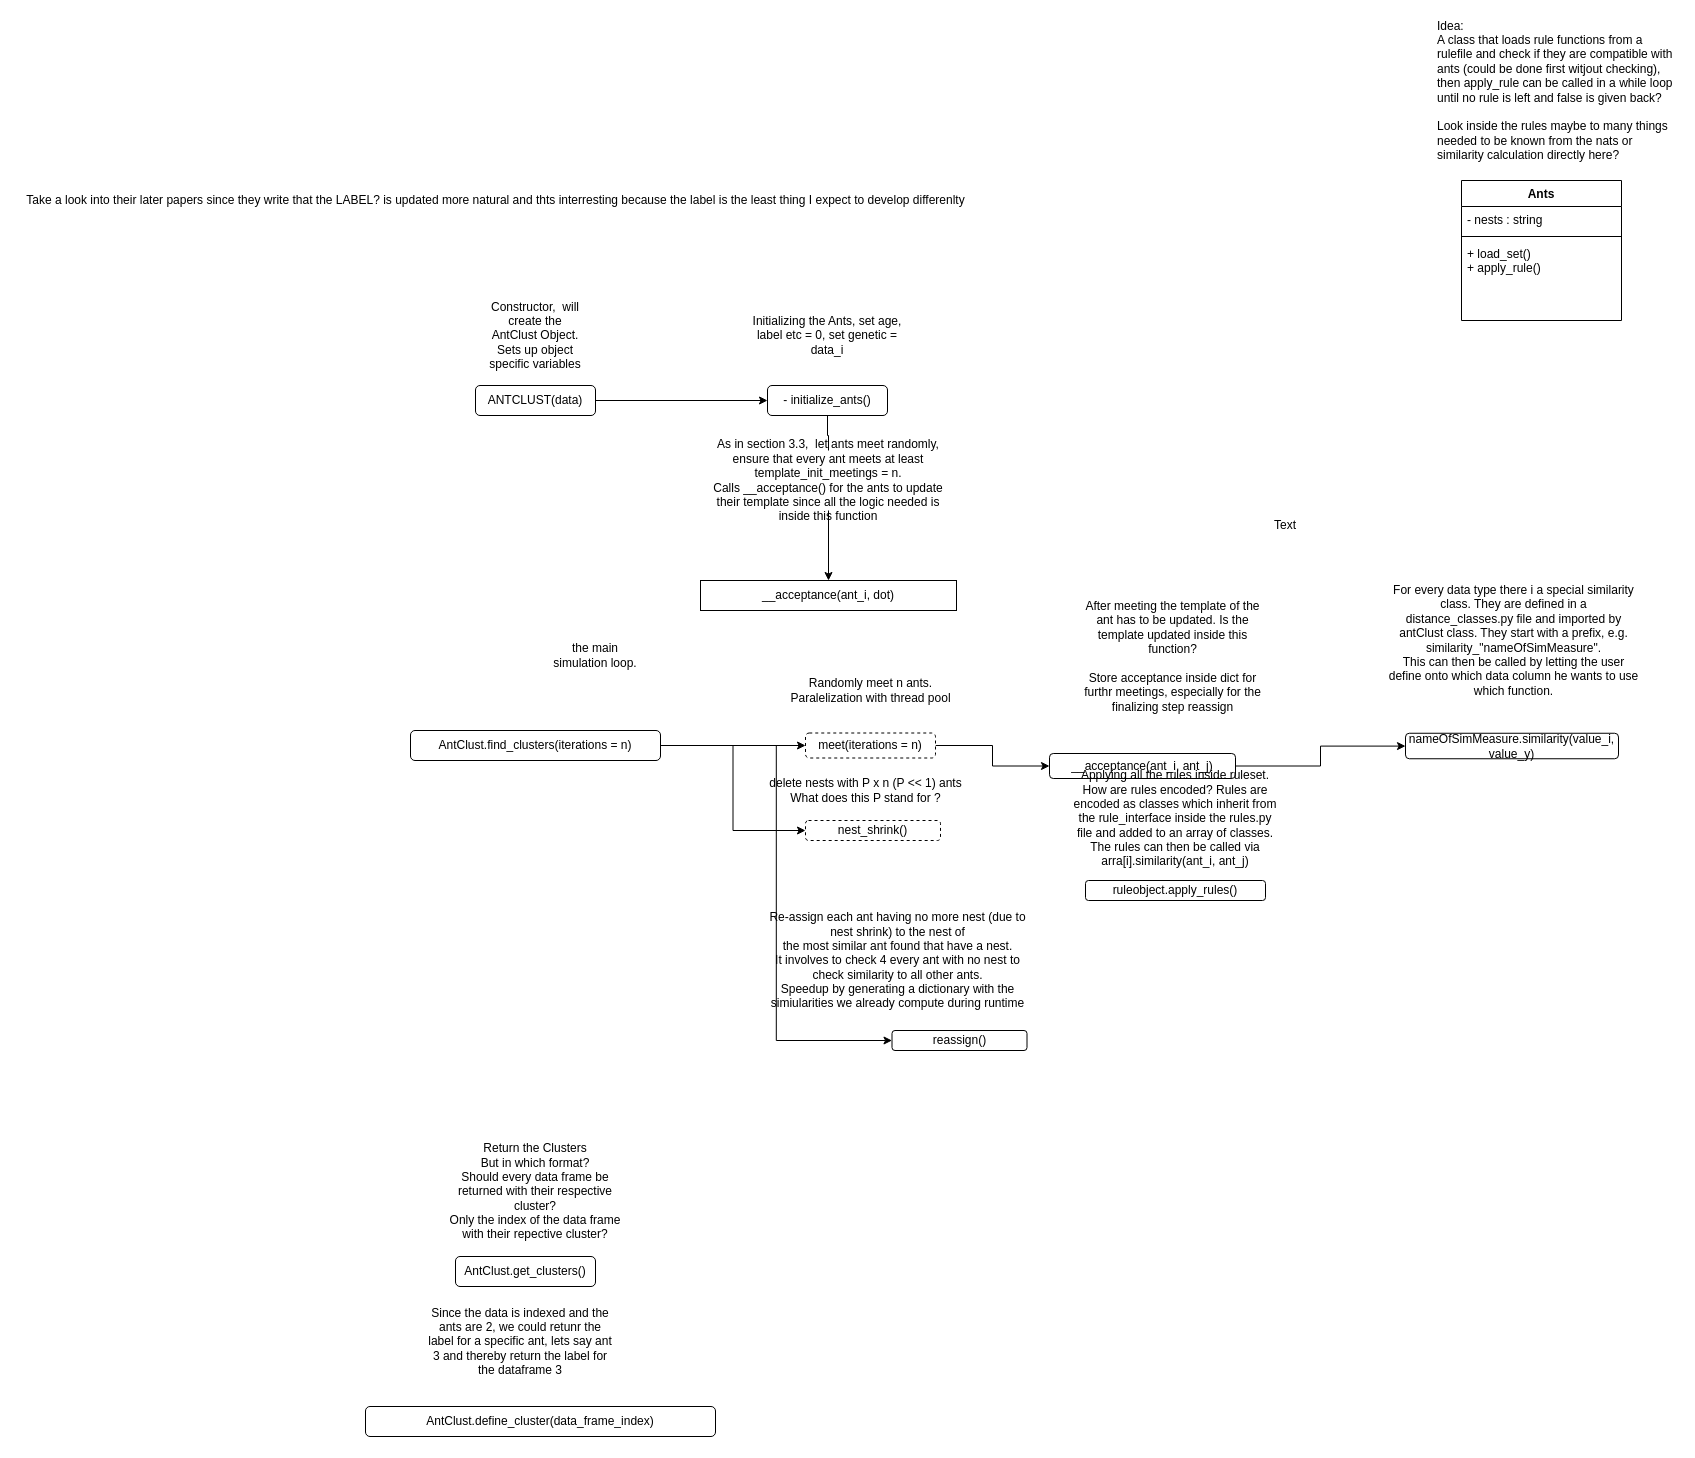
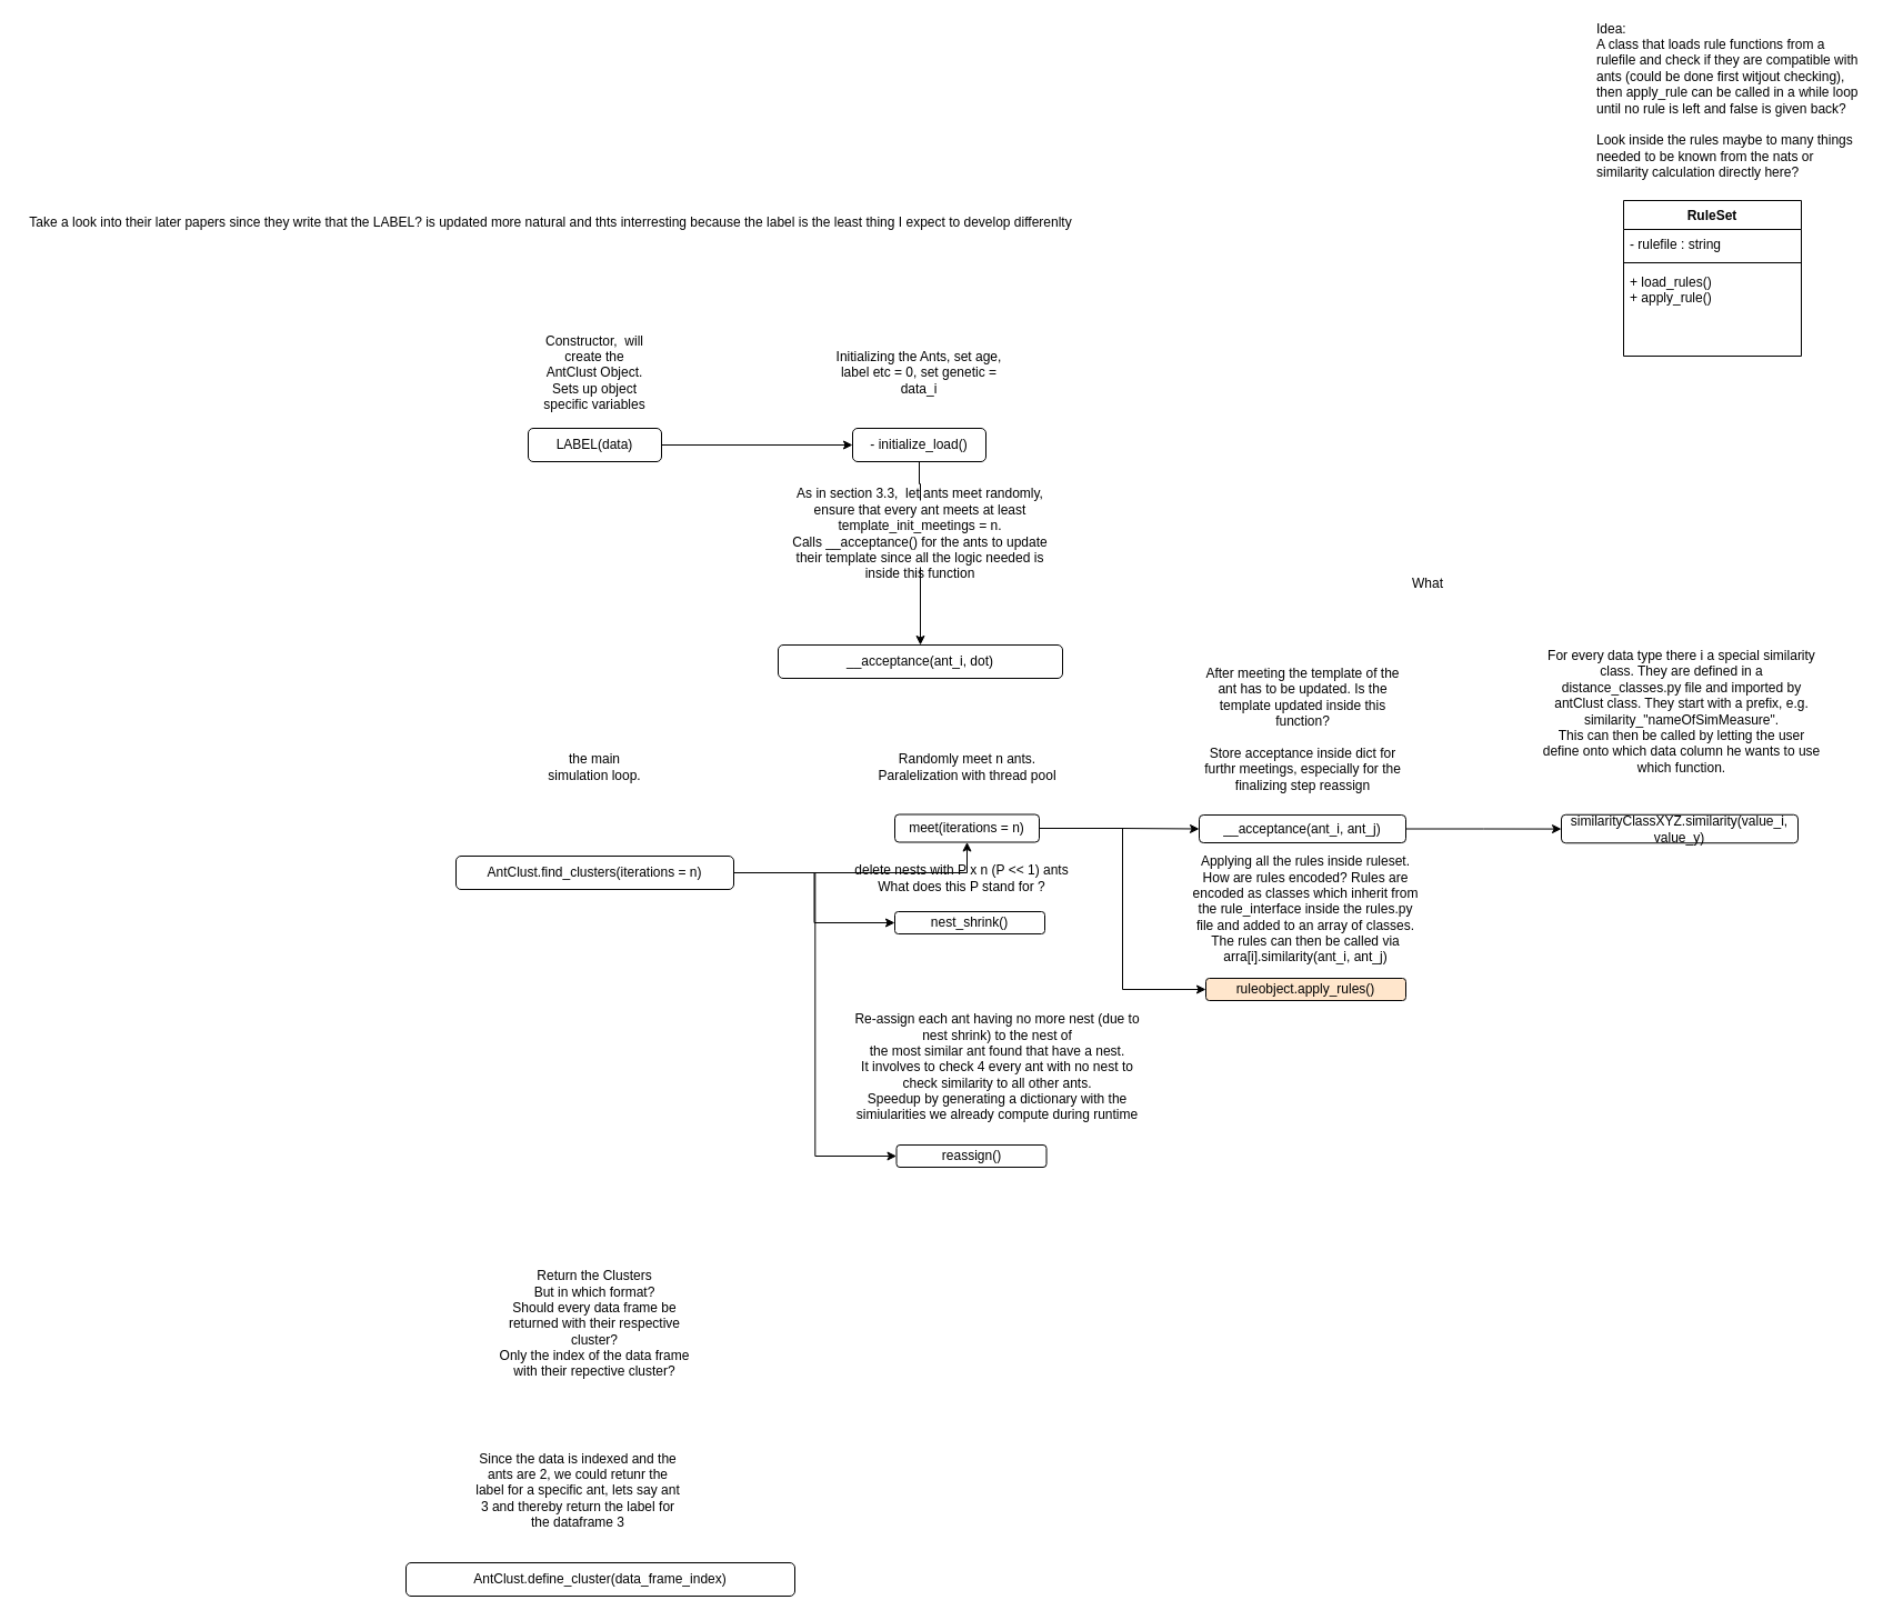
- <mxCell id="33" value="Ants" style="swimlane;fontStyle=1;align=center;verticalAlign=top;childLayout=stackLayout;horizontal=1;startSize=26;horizontalStack=0;resizeParent=1;resizeParentMax=0;resizeLast=0;collapsible=1;marginBottom=0;" parent="1" vertex="1"><mxGeometry x="1461" y="180" width="160" height="140" as="geometry" /></mxCell>
+ <mxCell id="33" value="RuleSet" style="swimlane;fontStyle=1;align=center;verticalAlign=top;childLayout=stackLayout;horizontal=1;startSize=26;horizontalStack=0;resizeParent=1;resizeParentMax=0;resizeLast=0;collapsible=1;marginBottom=0;" parent="1" vertex="1"><mxGeometry x="1461" y="180" width="160" height="140" as="geometry" /></mxCell>
- <mxCell id="34" value="- nests : string" style="text;strokeColor=none;fillColor=none;align=left;verticalAlign=top;spacingLeft=4;spacingRight=4;overflow=hidden;rotatable=0;points=[[0,0.5],[1,0.5]];portConstraint=eastwest;" parent="33" vertex="1"><mxGeometry y="26" width="160" height="26" as="geometry" /></mxCell>
+ <mxCell id="34" value="- rulefile : string" style="text;strokeColor=none;fillColor=none;align=left;verticalAlign=top;spacingLeft=4;spacingRight=4;overflow=hidden;rotatable=0;points=[[0,0.5],[1,0.5]];portConstraint=eastwest;" parent="33" vertex="1"><mxGeometry y="26" width="160" height="26" as="geometry" /></mxCell>
- <mxCell id="36" value="+ load_set()&#10;+ apply_rule()" style="text;strokeColor=none;fillColor=none;align=left;verticalAlign=top;spacingLeft=4;spacingRight=4;overflow=hidden;rotatable=0;points=[[0,0.5],[1,0.5]];portConstraint=eastwest;" parent="33" vertex="1"><mxGeometry y="60" width="160" height="80" as="geometry" /></mxCell>
+ <mxCell id="36" value="+ load_rules()&#10;+ apply_rule()" style="text;strokeColor=none;fillColor=none;align=left;verticalAlign=top;spacingLeft=4;spacingRight=4;overflow=hidden;rotatable=0;points=[[0,0.5],[1,0.5]];portConstraint=eastwest;" parent="33" vertex="1"><mxGeometry y="60" width="160" height="80" as="geometry" /></mxCell>
- <mxCell id="3" value="ANTCLUST(data)" style="rounded=1;whiteSpace=wrap;html=1;" parent="1" vertex="1"><mxGeometry x="475" y="385" width="120" height="30" as="geometry" /></mxCell>
+ <mxCell id="3" value="LABEL(data)" style="rounded=1;whiteSpace=wrap;html=1;" parent="1" vertex="1"><mxGeometry x="475" y="385" width="120" height="30" as="geometry" /></mxCell>
- <mxCell id="5" value="- initialize_ants()" style="rounded=1;whiteSpace=wrap;html=1;" parent="1" vertex="1"><mxGeometry x="767" y="385" width="120" height="30" as="geometry" /></mxCell>
+ <mxCell id="5" value="- initialize_load()" style="rounded=1;whiteSpace=wrap;html=1;" parent="1" vertex="1"><mxGeometry x="767" y="385" width="120" height="30" as="geometry" /></mxCell>
- <mxCell id="26" value="Text" style="text;html=1;strokeColor=none;fillColor=none;align=center;verticalAlign=middle;whiteSpace=wrap;rounded=0;" parent="1" vertex="1"><mxGeometry x="1255" y="510" width="60" height="30" as="geometry" /></mxCell>
+ <mxCell id="26" value="What" style="text;html=1;strokeColor=none;fillColor=none;align=center;verticalAlign=middle;whiteSpace=wrap;rounded=0;" parent="1" vertex="1"><mxGeometry x="1255" y="510" width="60" height="30" as="geometry" /></mxCell>
- <mxCell id="7" value="__acceptance(ant_i, dot)" style="whiteSpace=wrap;html=1;rounded=0;" parent="1" vertex="1"><mxGeometry x="700" y="580" width="256" height="30" as="geometry" /></mxCell>
+ <mxCell id="7" value="__acceptance(ant_i, dot)" style="whiteSpace=wrap;html=1;rounded=1;" parent="1" vertex="1"><mxGeometry x="700" y="580" width="256" height="30" as="geometry" /></mxCell>
- <mxCell id="15" value="the main simulation loop." style="text;html=1;strokeColor=none;fillColor=none;align=center;verticalAlign=middle;whiteSpace=wrap;rounded=0;" parent="1" vertex="1"><mxGeometry x="545" y="625" width="100" height="60" as="geometry" /></mxCell>
+ <mxCell id="15" value="the main simulation loop." style="text;html=1;strokeColor=none;fillColor=none;align=center;verticalAlign=middle;whiteSpace=wrap;rounded=0;" parent="1" vertex="1"><mxGeometry x="485" y="660" width="100" height="60" as="geometry" /></mxCell>
- <mxCell id="13" value="AntClust.find_clusters(iterations = n)" style="rounded=1;whiteSpace=wrap;html=1;" parent="1" vertex="1"><mxGeometry x="410" y="730" width="250" height="30" as="geometry" /></mxCell>
+ <mxCell id="13" value="AntClust.find_clusters(iterations = n)" style="rounded=1;whiteSpace=wrap;html=1;" parent="1" vertex="1"><mxGeometry x="410" y="770" width="250" height="30" as="geometry" /></mxCell>
- <mxCell id="18" value="meet(iterations = n)" style="rounded=1;whiteSpace=wrap;html=1;dashed=1;" parent="1" vertex="1"><mxGeometry x="805" y="732.5" width="130" height="25" as="geometry" /></mxCell>
+ <mxCell id="18" value="meet(iterations = n)" style="rounded=1;whiteSpace=wrap;html=1;" parent="1" vertex="1"><mxGeometry x="805" y="732.5" width="130" height="25" as="geometry" /></mxCell>
- <mxCell id="31" value="nameOfSimMeasure.similarity(value_i, value_y)" style="rounded=1;whiteSpace=wrap;html=1;" parent="1" vertex="1"><mxGeometry x="1405" y="732.75" width="213" height="25.5" as="geometry" /></mxCell>
+ <mxCell id="31" value="similarityClassXYZ.similarity(value_i, value_y)" style="rounded=1;whiteSpace=wrap;html=1;" parent="1" vertex="1"><mxGeometry x="1405" y="732.75" width="213" height="25.5" as="geometry" /></mxCell>
- <mxCell id="25" value="__acceptance(ant_i, ant_j)" style="rounded=1;whiteSpace=wrap;html=1;" parent="1" vertex="1"><mxGeometry x="1049" y="753" width="186" height="25" as="geometry" /></mxCell>
+ <mxCell id="25" value="__acceptance(ant_i, ant_j)" style="rounded=1;whiteSpace=wrap;html=1;" parent="1" vertex="1"><mxGeometry x="1079" y="733" width="186" height="25" as="geometry" /></mxCell>
- <mxCell id="20" value="nest_shrink()" style="rounded=1;whiteSpace=wrap;html=1;dashed=1;" parent="1" vertex="1"><mxGeometry x="805" y="820" width="135" height="20" as="geometry" /></mxCell>
+ <mxCell id="20" value="nest_shrink()" style="rounded=1;whiteSpace=wrap;html=1;" parent="1" vertex="1"><mxGeometry x="805" y="820" width="135" height="20" as="geometry" /></mxCell>
+ <mxCell id="17" style="edgeStyle=orthogonalEdgeStyle;rounded=0;orthogonalLoop=1;jettySize=auto;html=1;exitX=1;exitY=0.5;exitDx=0;exitDy=0;entryX=0;entryY=0.5;entryDx=0;entryDy=0;" parent="1" source="18" target="32" edge="1"><mxGeometry relative="1" as="geometry" /></mxCell>
- <mxCell id="32" value="ruleobject.apply_rules()" style="rounded=1;whiteSpace=wrap;html=1;" parent="1" vertex="1"><mxGeometry x="1085" y="880" width="180" height="20" as="geometry" /></mxCell>
+ <mxCell id="32" value="ruleobject.apply_rules()" style="rounded=1;whiteSpace=wrap;html=1;fillColor=#ffe6cc;" parent="1" vertex="1"><mxGeometry x="1085" y="880" width="180" height="20" as="geometry" /></mxCell>
- <mxCell id="22" value="reassign()" style="rounded=1;whiteSpace=wrap;html=1;" parent="1" vertex="1"><mxGeometry x="891.5" y="1030" width="135" height="20" as="geometry" /></mxCell>
+ <mxCell id="22" value="reassign()" style="rounded=1;whiteSpace=wrap;html=1;" parent="1" vertex="1"><mxGeometry x="806.5" y="1030" width="135" height="20" as="geometry" /></mxCell>
- <mxCell id="38" value="AntClust.get_clusters()" style="rounded=1;whiteSpace=wrap;html=1;" parent="1" vertex="1"><mxGeometry x="455" y="1256" width="140" height="30" as="geometry" /></mxCell>
